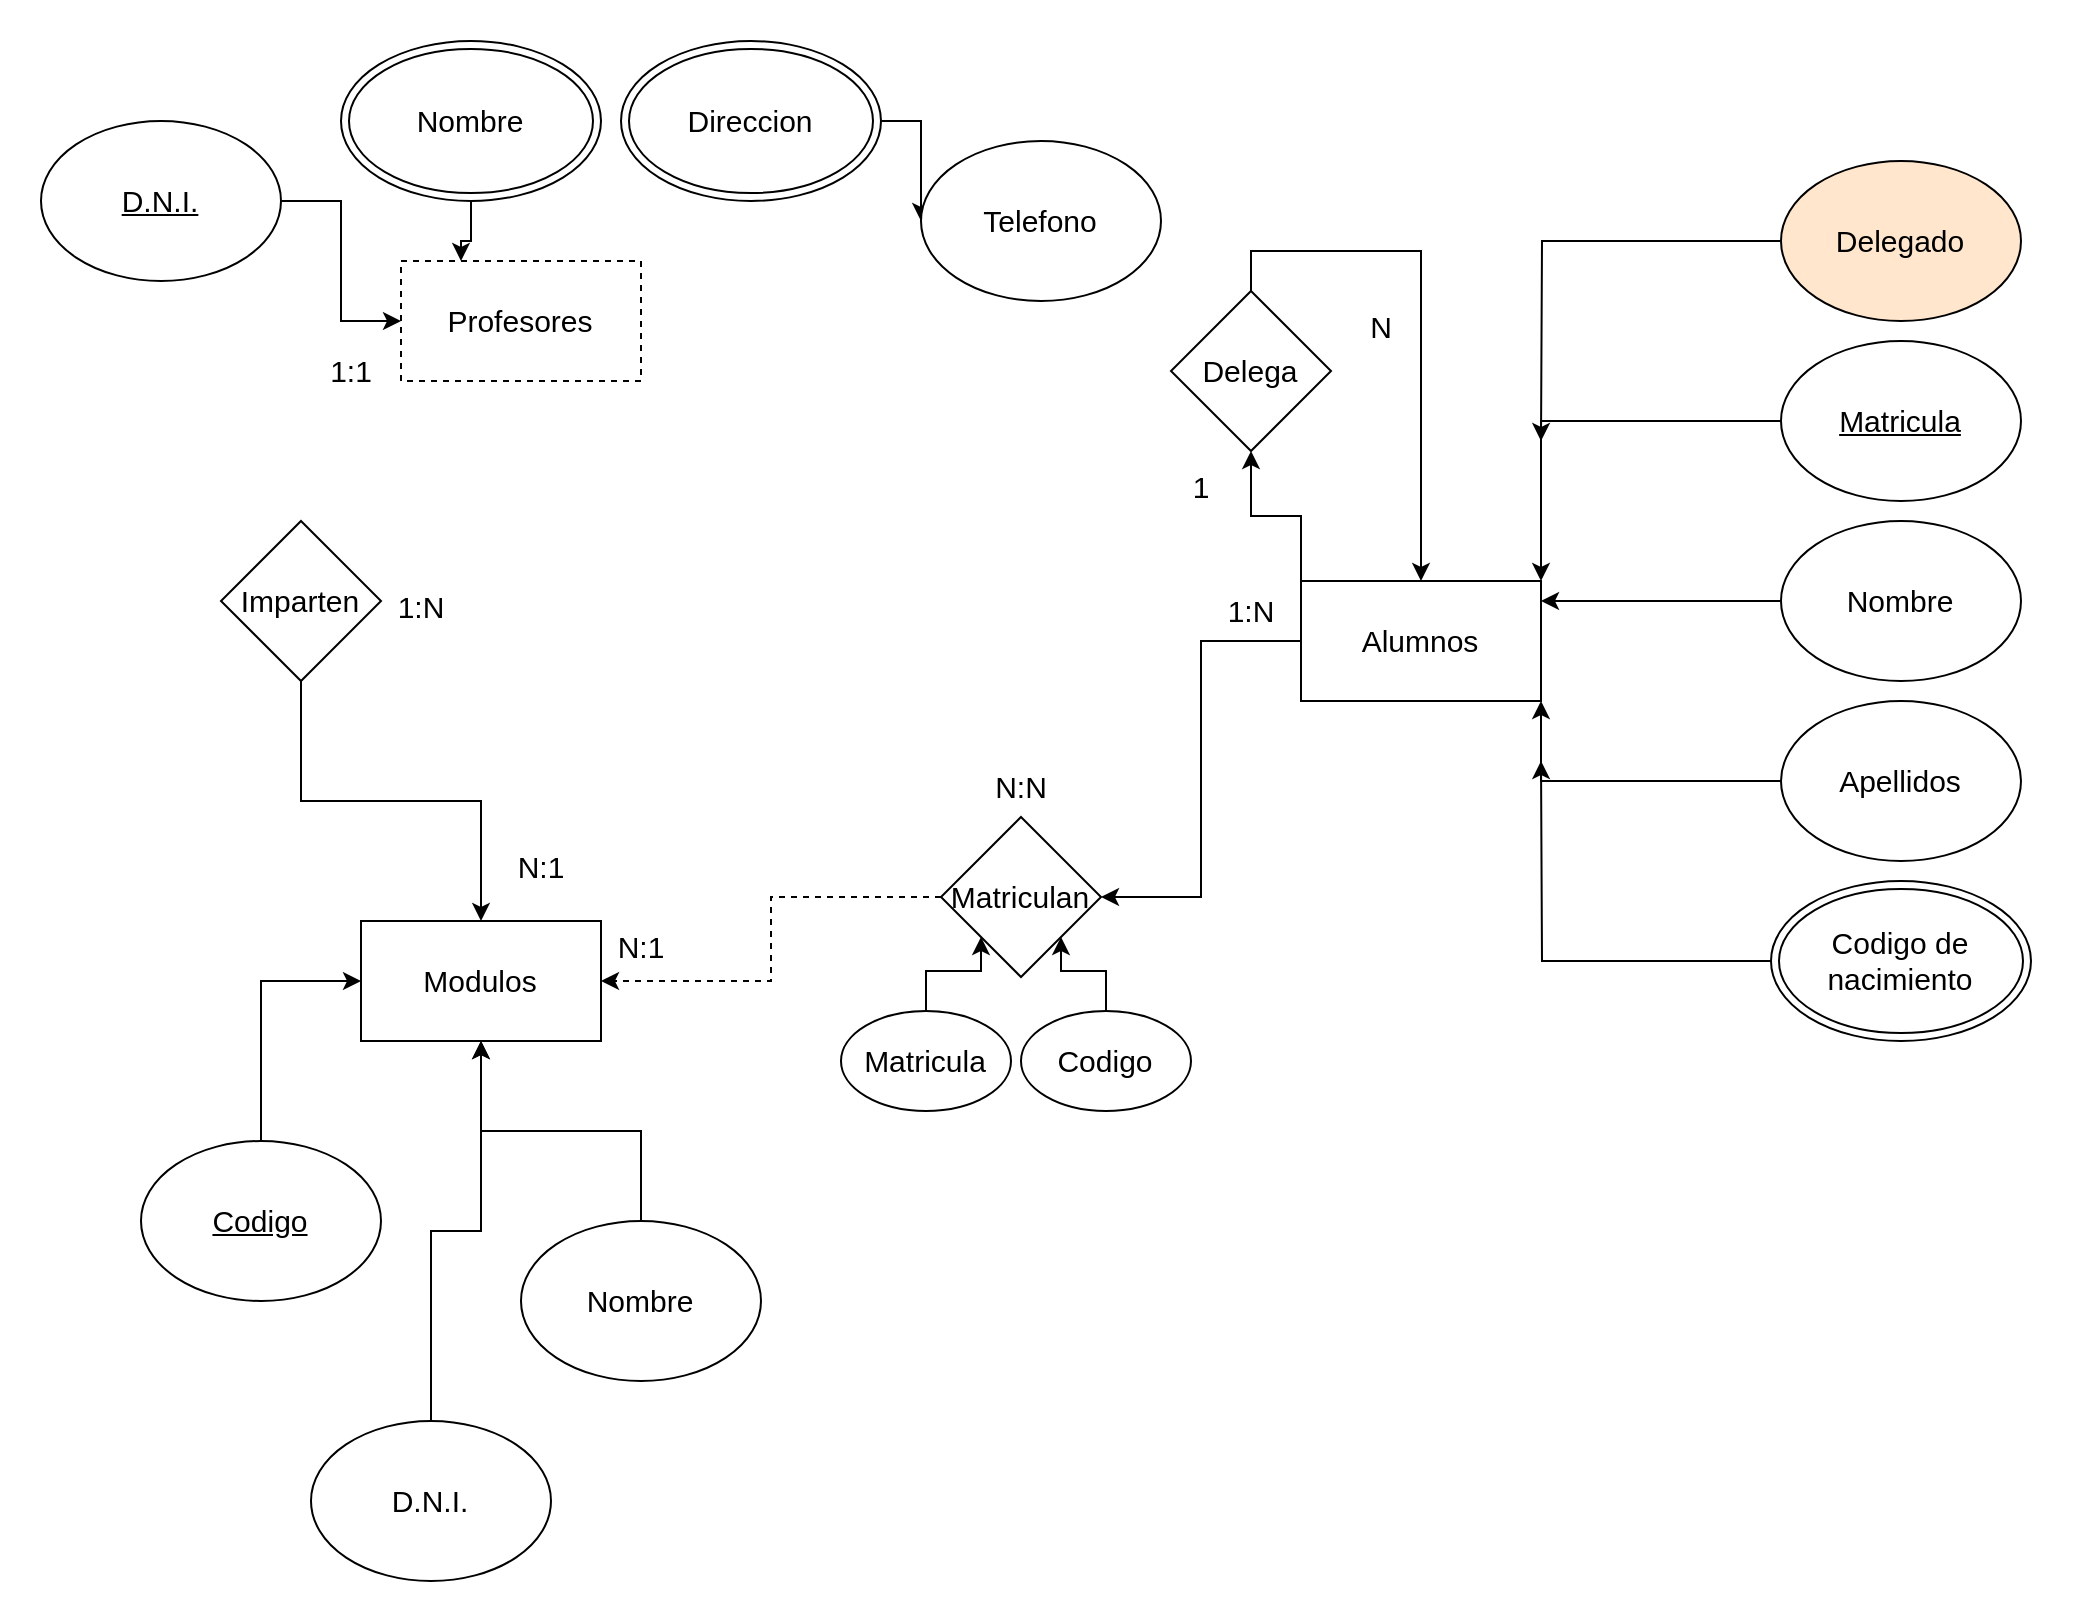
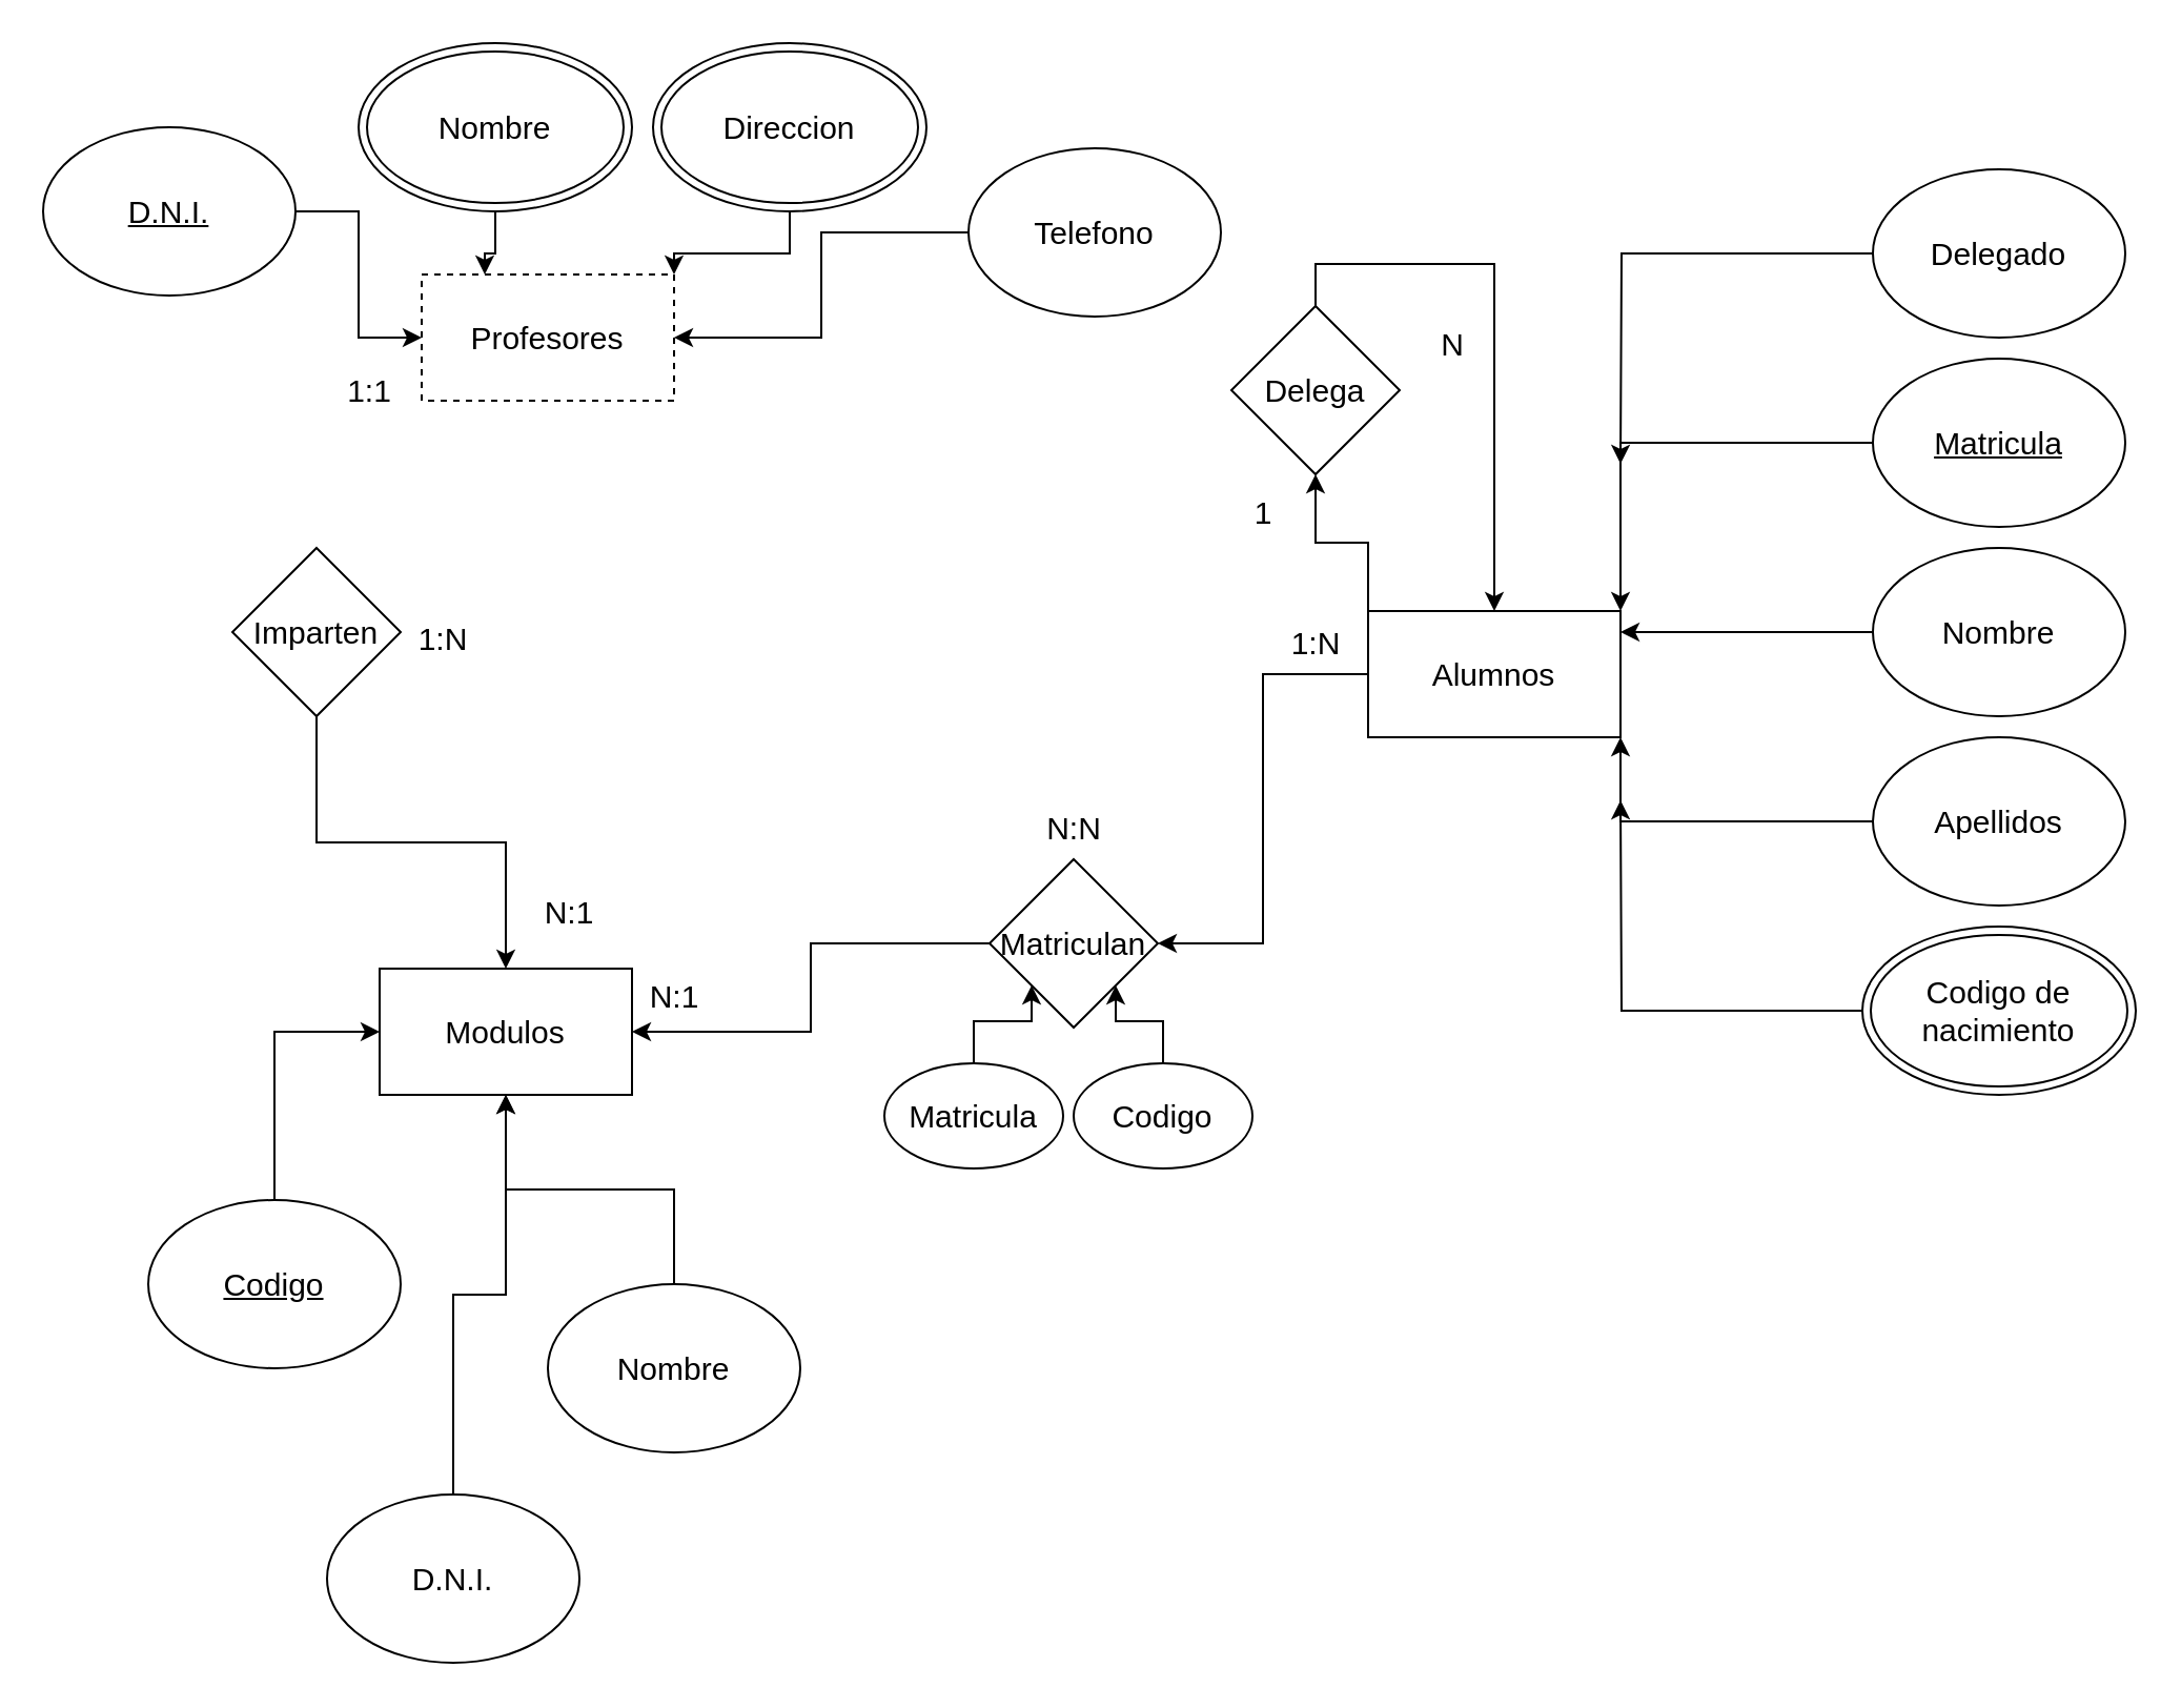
- <mxCell id="23" style="edgeStyle=orthogonalEdgeStyle;rounded=0;orthogonalLoop=1;jettySize=auto;html=1;horizontal=1;verticalAlign=middle;fontSize=15;" parent="1" source="24" target="26" edge="1"><mxGeometry relative="1" as="geometry" /></mxCell>
+ <mxCell id="23" style="edgeStyle=orthogonalEdgeStyle;rounded=0;orthogonalLoop=1;jettySize=auto;html=1;entryX=1;entryY=0;entryDx=0;entryDy=0;horizontal=1;verticalAlign=middle;fontSize=15;" parent="1" source="24" target="3" edge="1"><mxGeometry relative="1" as="geometry" /></mxCell>
- <mxCell id="44" value="Delegado" style="ellipse;whiteSpace=wrap;html=1;horizontal=1;verticalAlign=middle;fontSize=15;fillColor=#ffe6cc;" vertex="1" parent="1"><mxGeometry x="890" y="80" width="120" height="80" as="geometry" /></mxCell>
+ <mxCell id="44" value="Delegado" style="ellipse;whiteSpace=wrap;html=1;horizontal=1;verticalAlign=middle;fontSize=15;" vertex="1" parent="1"><mxGeometry x="890" y="80" width="120" height="80" as="geometry" /></mxCell>
+ <mxCell id="25" style="edgeStyle=orthogonalEdgeStyle;rounded=0;orthogonalLoop=1;jettySize=auto;html=1;entryX=1;entryY=0.5;entryDx=0;entryDy=0;horizontal=1;verticalAlign=middle;fontSize=15;" parent="1" source="26" target="3" edge="1"><mxGeometry relative="1" as="geometry" /></mxCell>
- <mxCell id="31" style="edgeStyle=orthogonalEdgeStyle;rounded=0;orthogonalLoop=1;jettySize=auto;html=1;entryX=1;entryY=0.5;entryDx=0;entryDy=0;horizontal=1;verticalAlign=middle;fontSize=15;dashed=1;" parent="1" source="32" target="2" edge="1"><mxGeometry relative="1" as="geometry" /></mxCell>
+ <mxCell id="31" style="edgeStyle=orthogonalEdgeStyle;rounded=0;orthogonalLoop=1;jettySize=auto;html=1;entryX=1;entryY=0.5;entryDx=0;entryDy=0;horizontal=1;verticalAlign=middle;fontSize=15;" parent="1" source="32" target="2" edge="1"><mxGeometry relative="1" as="geometry" /></mxCell>
